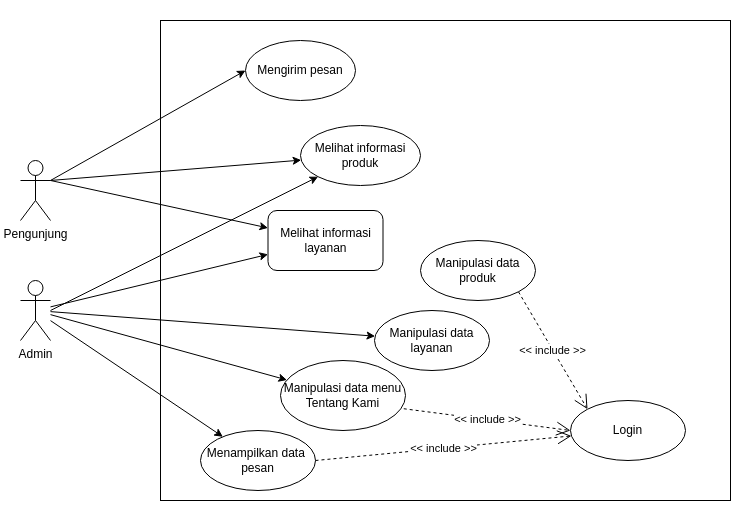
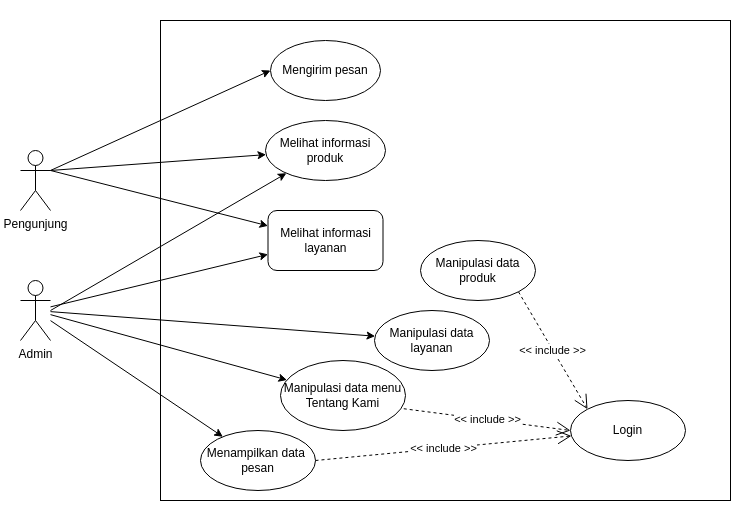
- <mxCell id="15" value="Mengirim pesan" style="ellipse;whiteSpace=wrap;html=1;fillColor=none;" parent="1" vertex="1"><mxGeometry x="245" y="40" width="110" height="60" as="geometry" /></mxCell>
+ <mxCell id="15" value="Mengirim pesan" style="ellipse;whiteSpace=wrap;html=1;fillColor=none;" parent="1" vertex="1"><mxGeometry x="270" y="40" width="110" height="60" as="geometry" /></mxCell>
- <mxCell id="13" value="Melihat informasi produk" style="ellipse;whiteSpace=wrap;html=1;fillColor=none;" parent="1" vertex="1"><mxGeometry x="300" y="125" width="120" height="60" as="geometry" /></mxCell>
+ <mxCell id="13" value="Melihat informasi produk" style="ellipse;whiteSpace=wrap;html=1;fillColor=none;" parent="1" vertex="1"><mxGeometry x="265" y="120" width="120" height="60" as="geometry" /></mxCell>
- <mxCell id="5" value="Pengunjung" style="shape=umlActor;verticalLabelPosition=bottom;labelBackgroundColor=#ffffff;verticalAlign=top;html=1;" parent="1" vertex="1"><mxGeometry x="20" y="160" width="30" height="60" as="geometry" /></mxCell>
+ <mxCell id="5" value="Pengunjung" style="shape=umlActor;verticalLabelPosition=bottom;labelBackgroundColor=#ffffff;verticalAlign=top;html=1;" parent="1" vertex="1"><mxGeometry x="20" y="150" width="30" height="60" as="geometry" /></mxCell>
